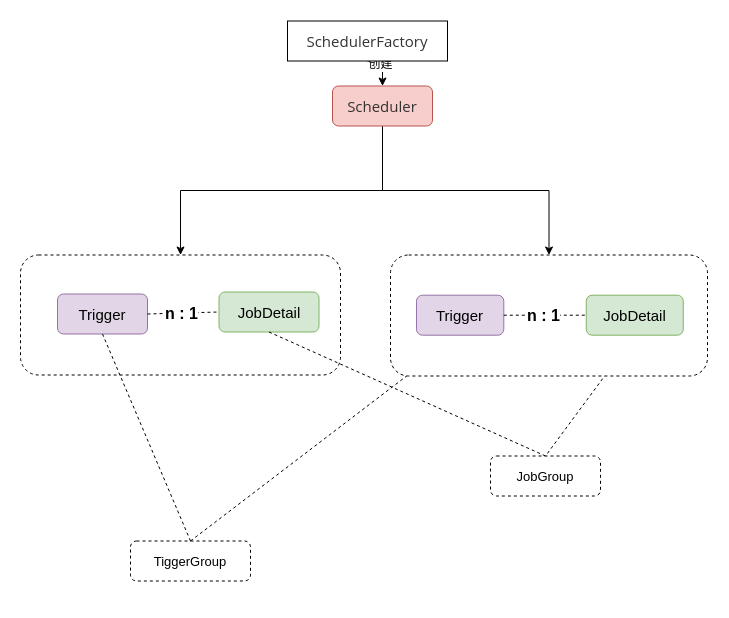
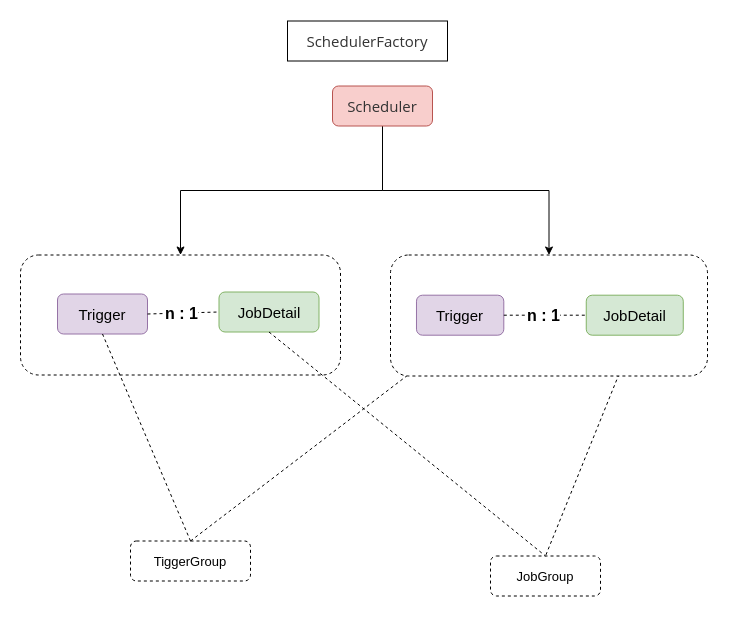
- <mxCell id="8" style="edgeStyle=orthogonalEdgeStyle;rounded=0;orthogonalLoop=1;jettySize=auto;html=1;exitX=0.5;exitY=1;exitDx=0;exitDy=0;entryX=0.5;entryY=0;entryDx=0;entryDy=0;" parent="1" source="10" target="13" edge="1"><mxGeometry relative="1" as="geometry" /></mxCell>
- <mxCell id="9" value="创建" style="text;html=1;resizable=0;points=[];align=center;verticalAlign=middle;labelBackgroundColor=#ffffff;" parent="8" vertex="1" connectable="0"><mxGeometry x="-0.111" y="-3" relative="1" as="geometry"><mxPoint as="offset" /></mxGeometry></mxCell>
- <mxCell id="17" value="JobGroup" style="rounded=1;whiteSpace=wrap;html=1;dashed=1;labelBackgroundColor=none;fontSize=13;" parent="1" vertex="1"><mxGeometry x="490" y="455.5" width="110" height="40" as="geometry" /></mxCell>
+ <mxCell id="17" value="JobGroup" style="rounded=1;whiteSpace=wrap;html=1;dashed=1;labelBackgroundColor=none;fontSize=13;" parent="1" vertex="1"><mxGeometry x="490" y="555.5" width="110" height="40" as="geometry" /></mxCell>
